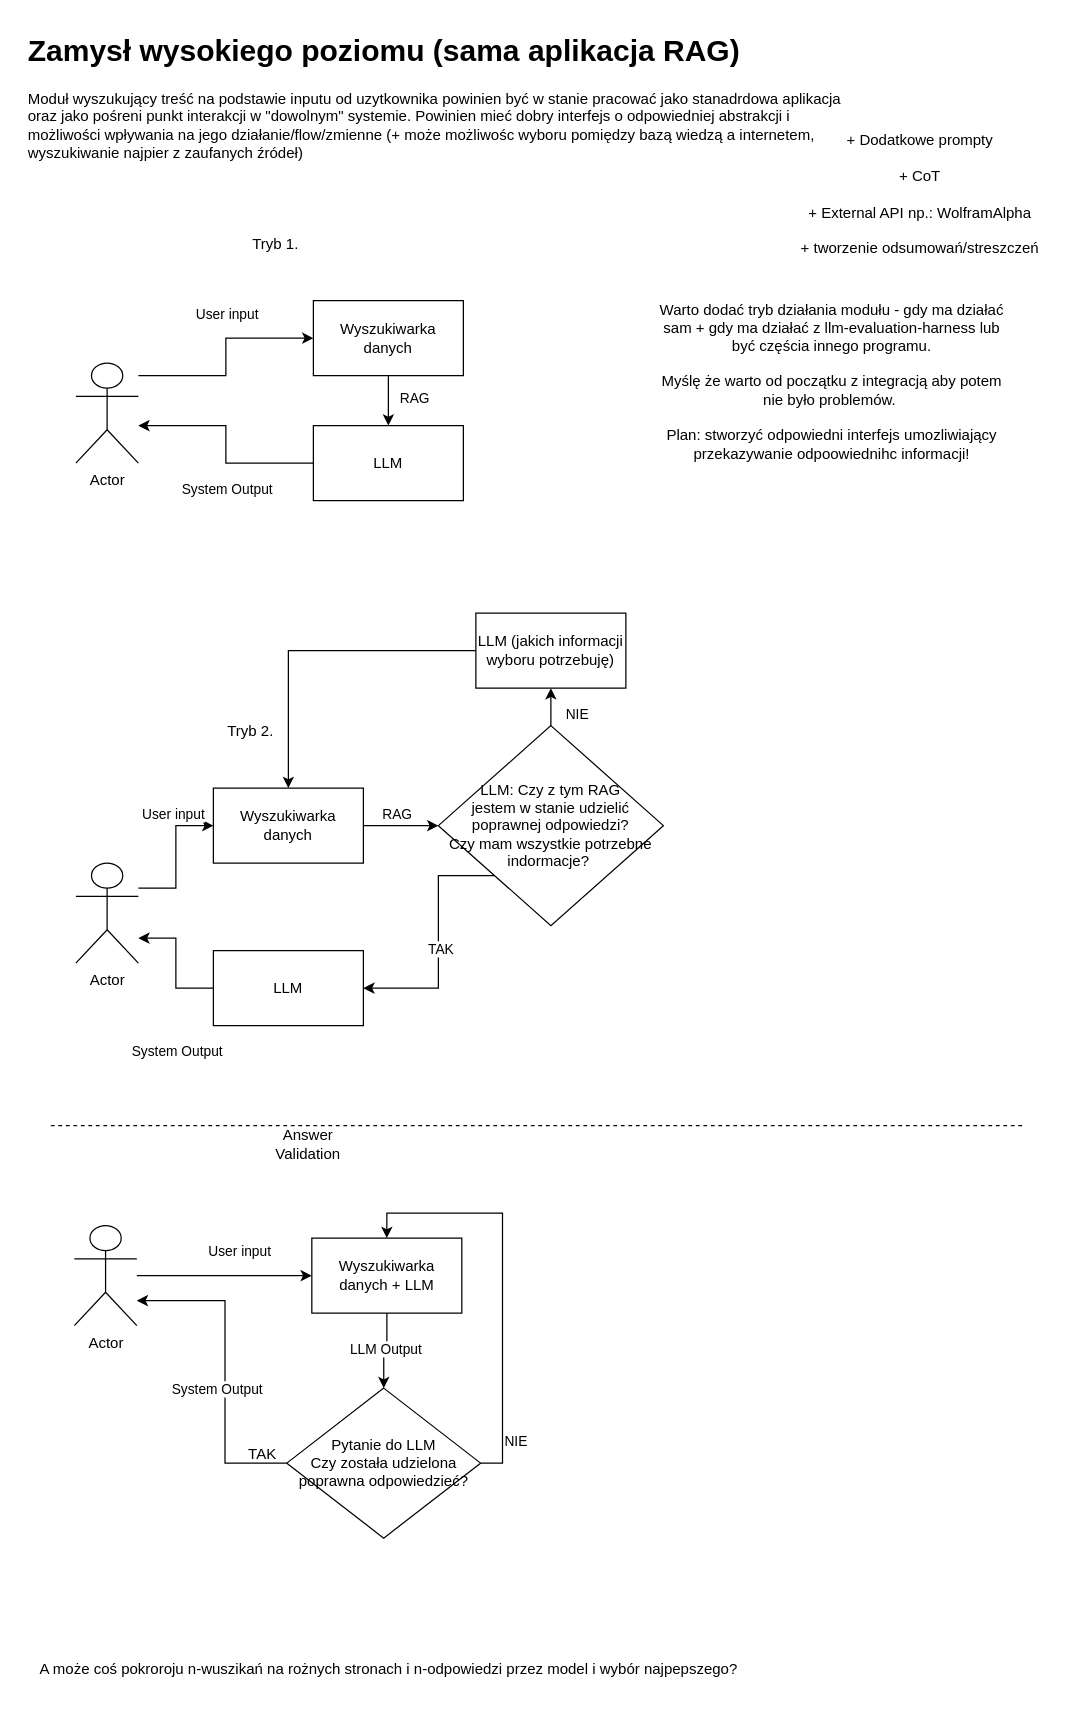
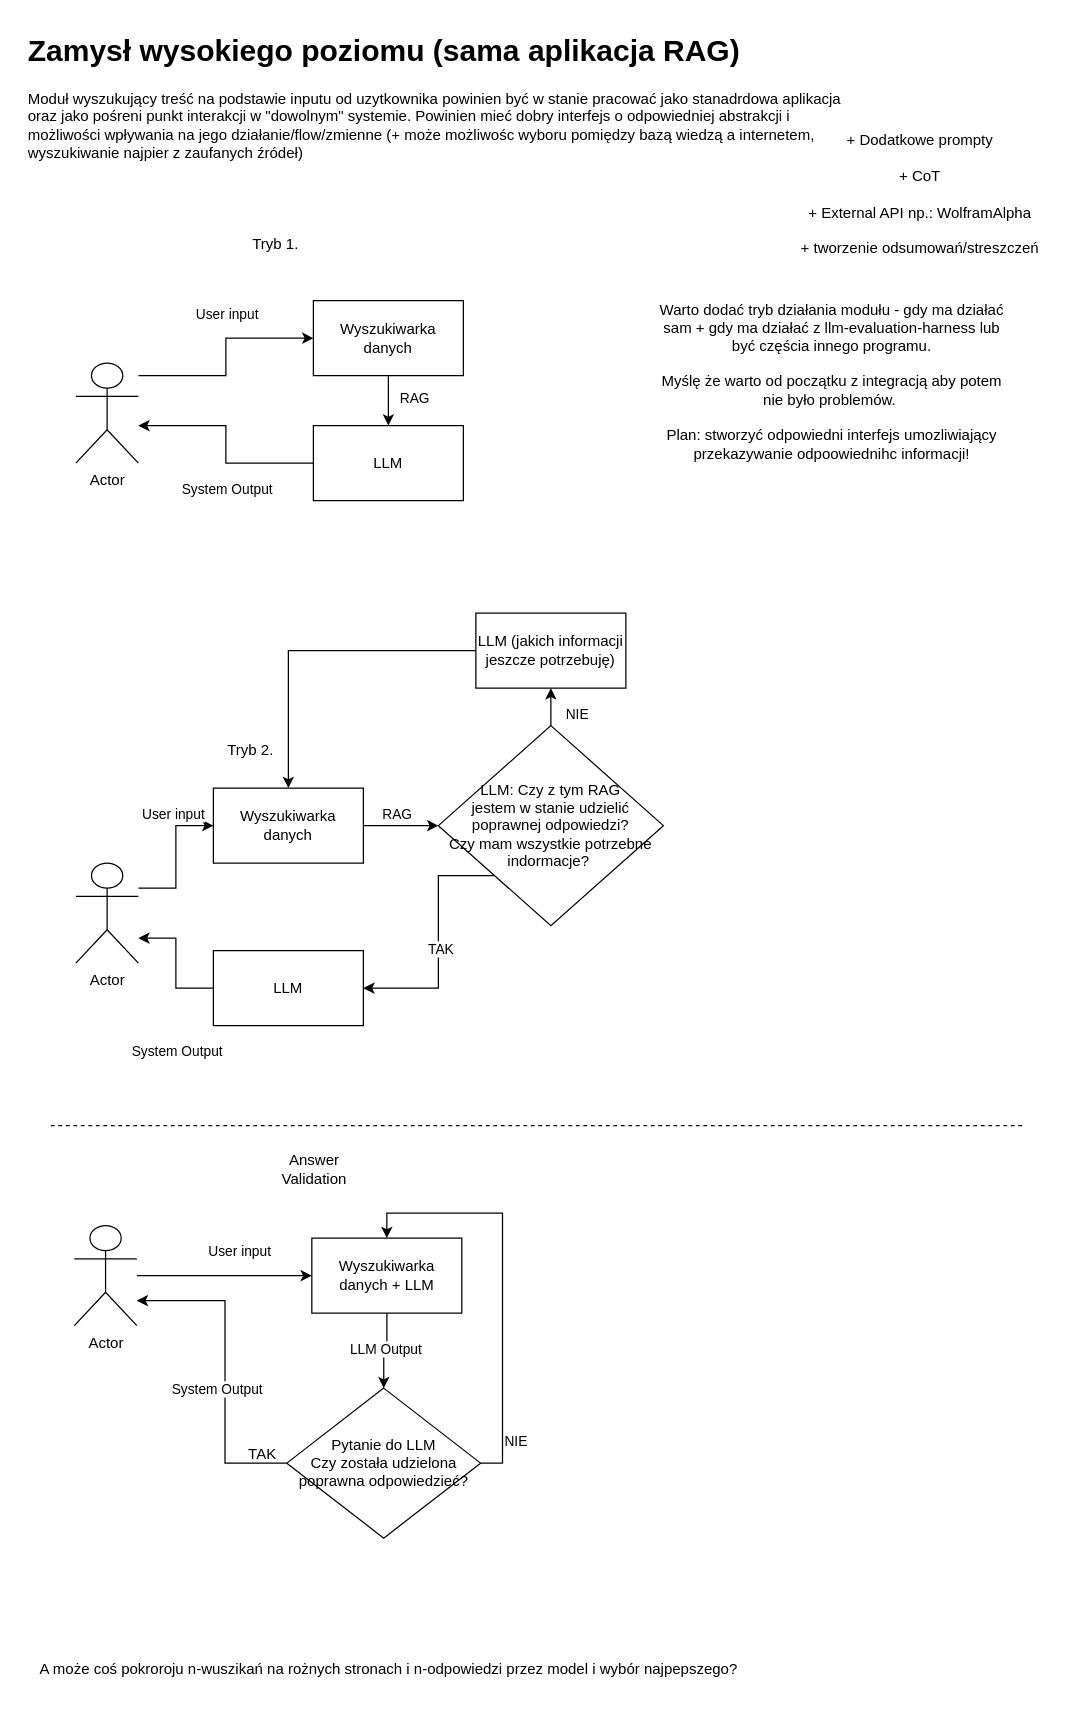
- <mxCell id="29" value="LLM (jakich informacji wyboru potrzebuję)" style="whiteSpace=wrap;html=1;" vertex="1" parent="1"><mxGeometry x="380" y="490" width="120" height="60" as="geometry" /></mxCell>
+ <mxCell id="29" value="LLM (jakich informacji jeszcze potrzebuję)" style="whiteSpace=wrap;html=1;" vertex="1" parent="1"><mxGeometry x="380" y="490" width="120" height="60" as="geometry" /></mxCell>
- <mxCell id="21" value="Tryb 2&lt;span style=&quot;background-color: initial;&quot;&gt;.&lt;/span&gt;" style="text;html=1;align=center;verticalAlign=middle;whiteSpace=wrap;rounded=0;" vertex="1" parent="1"><mxGeometry x="170" y="570" width="60" height="30" as="geometry" /></mxCell>
+ <mxCell id="21" value="Tryb 2&lt;span style=&quot;background-color: initial;&quot;&gt;.&lt;/span&gt;" style="text;html=1;align=center;verticalAlign=middle;whiteSpace=wrap;rounded=0;" vertex="1" parent="1"><mxGeometry x="170" y="585" width="60" height="30" as="geometry" /></mxCell>
- <mxCell id="38" value="Answer Validation" style="text;html=1;align=center;verticalAlign=middle;whiteSpace=wrap;rounded=0;" vertex="1" parent="1"><mxGeometry x="216.26" y="900" width="60" height="30" as="geometry" /></mxCell>
+ <mxCell id="38" value="Answer Validation" style="text;html=1;align=center;verticalAlign=middle;whiteSpace=wrap;rounded=0;" vertex="1" parent="1"><mxGeometry x="221.26" y="920" width="60" height="30" as="geometry" /></mxCell>
